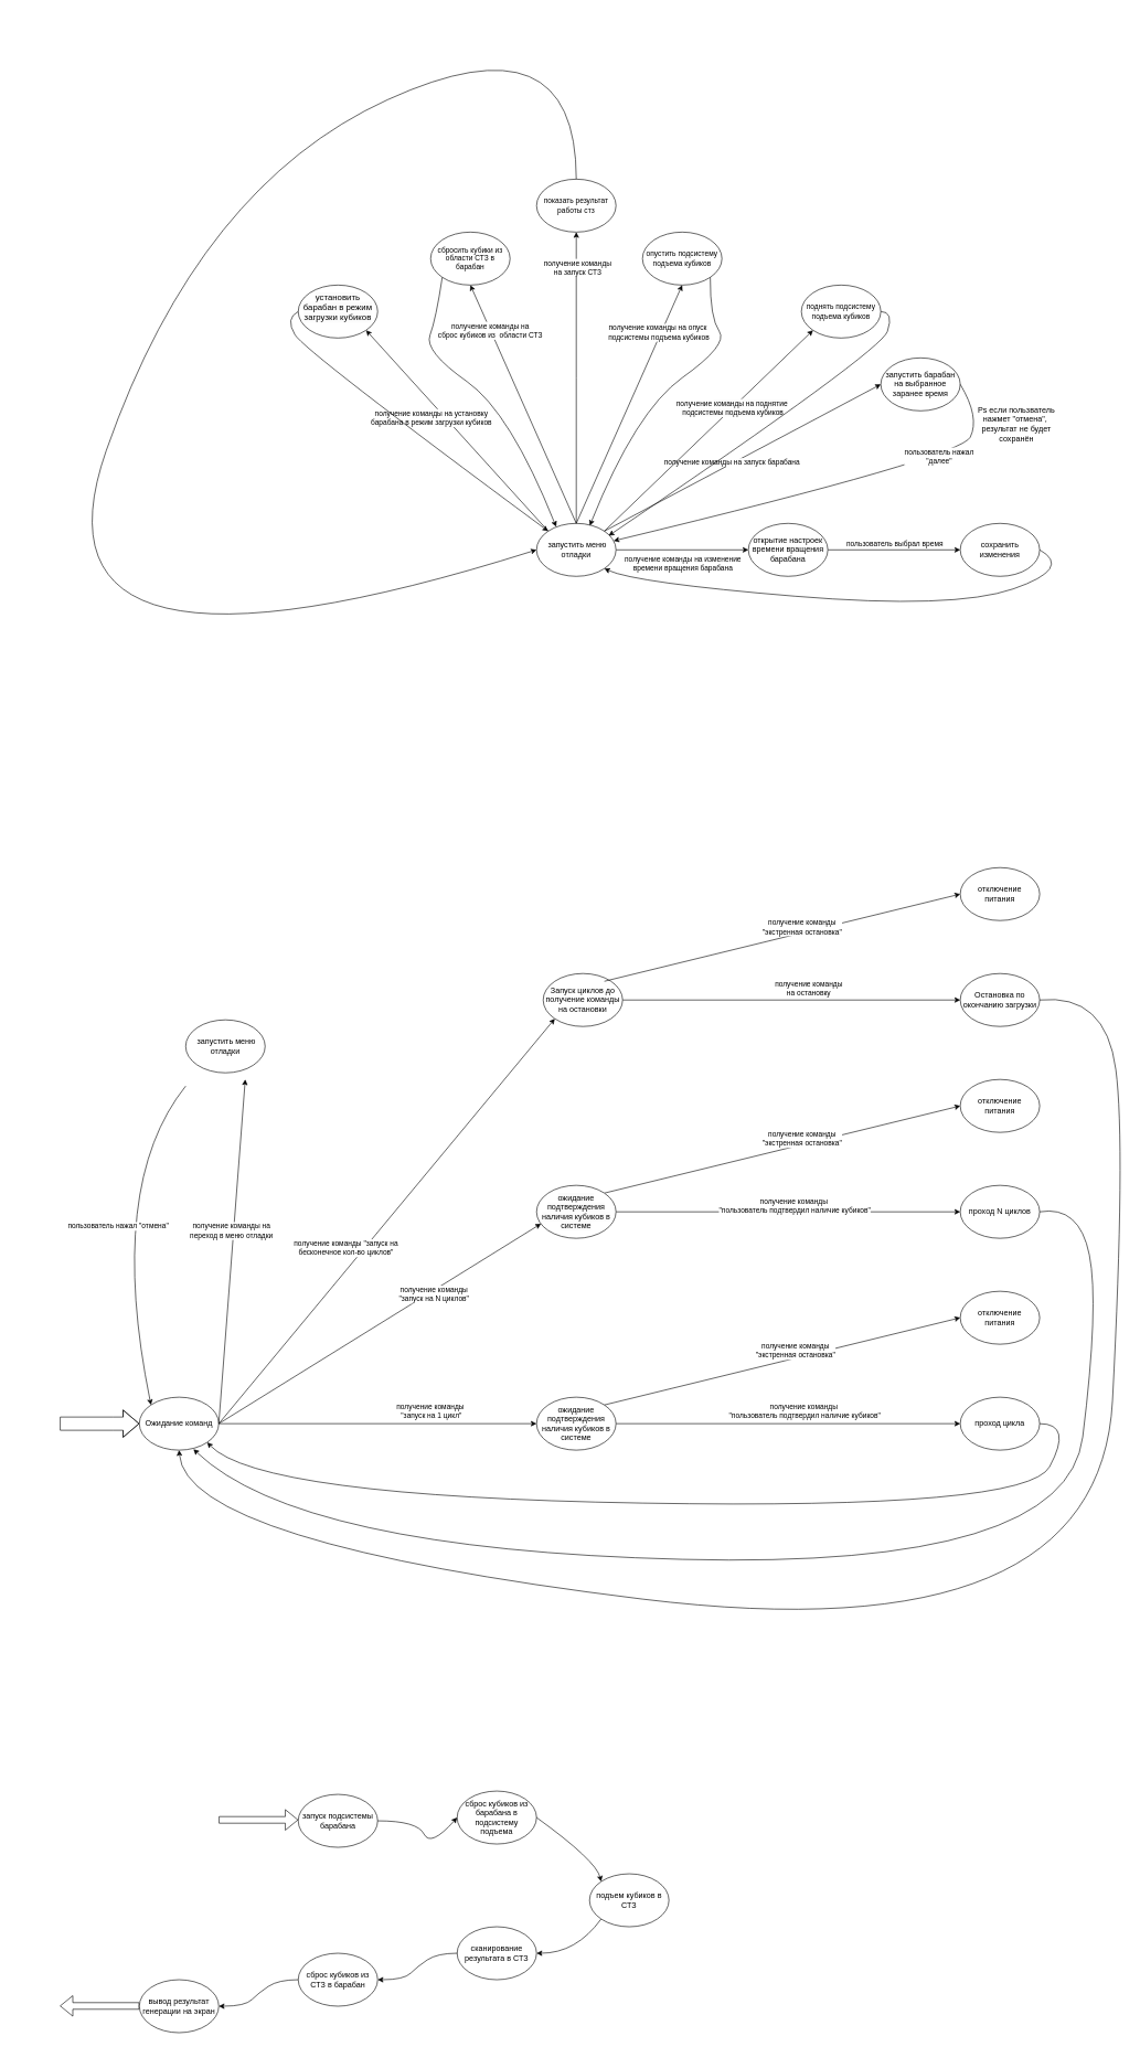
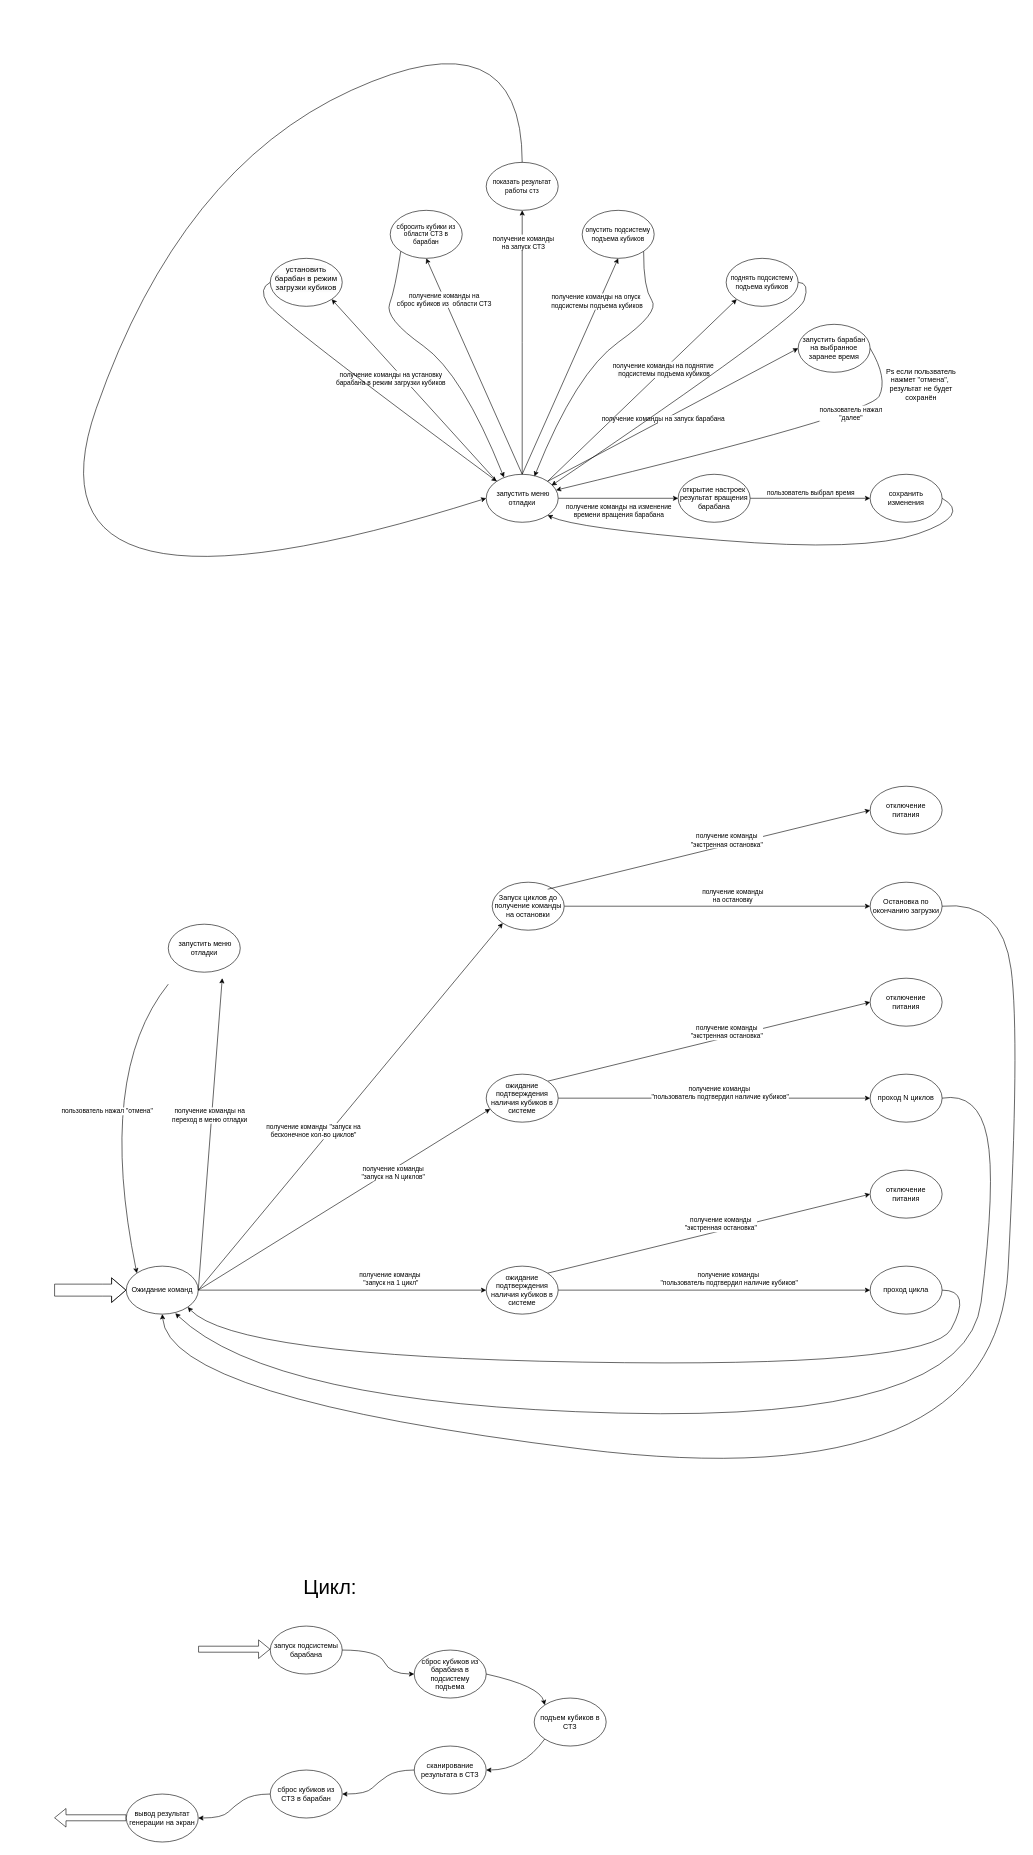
- <mxCell id="52" value="открытие настроек времени вращения барабана" style="ellipse;whiteSpace=wrap;html=1;" vertex="1" parent="1"><mxGeometry x="1130" y="790" width="120" height="80" as="geometry" /></mxCell>
+ <mxCell id="52" value="открытие настроек результат вращения барабана" style="ellipse;whiteSpace=wrap;html=1;" vertex="1" parent="1"><mxGeometry x="1130" y="790" width="120" height="80" as="geometry" /></mxCell>
+ <mxCell id="20" value="Цикл:" style="text;html=1;strokeColor=none;fillColor=none;align=center;verticalAlign=middle;whiteSpace=wrap;rounded=0;fontSize=34;" vertex="1" parent="1"><mxGeometry x="520" y="2630" width="60" height="30" as="geometry" /></mxCell>
- <mxCell id="23" value="сброс кубиков из барабана в подсистему &lt;br&gt;подъема" style="ellipse;whiteSpace=wrap;html=1;fontSize=12;" vertex="1" parent="1"><mxGeometry x="690" y="2705" width="120" height="80" as="geometry" /></mxCell>
+ <mxCell id="23" value="сброс кубиков из барабана в подсистему &lt;br&gt;подъема" style="ellipse;whiteSpace=wrap;html=1;fontSize=12;" vertex="1" parent="1"><mxGeometry x="690" y="2750" width="120" height="80" as="geometry" /></mxCell>
